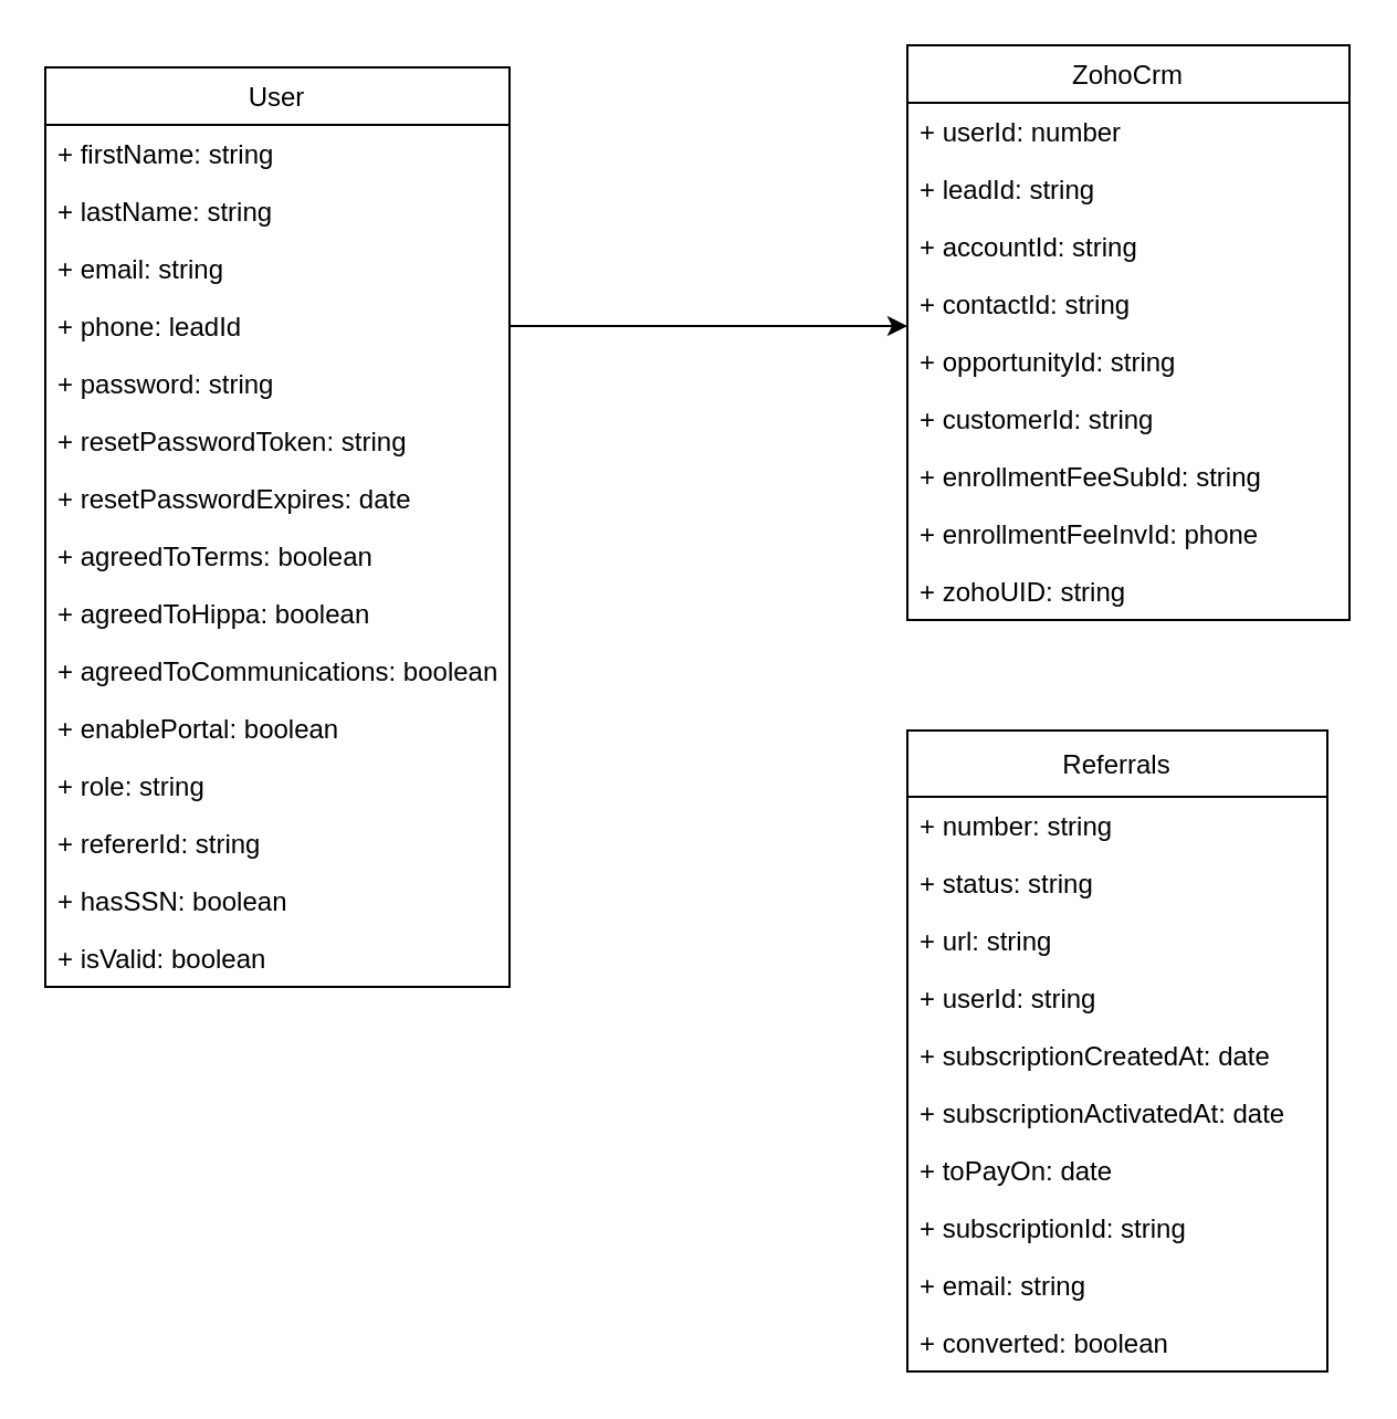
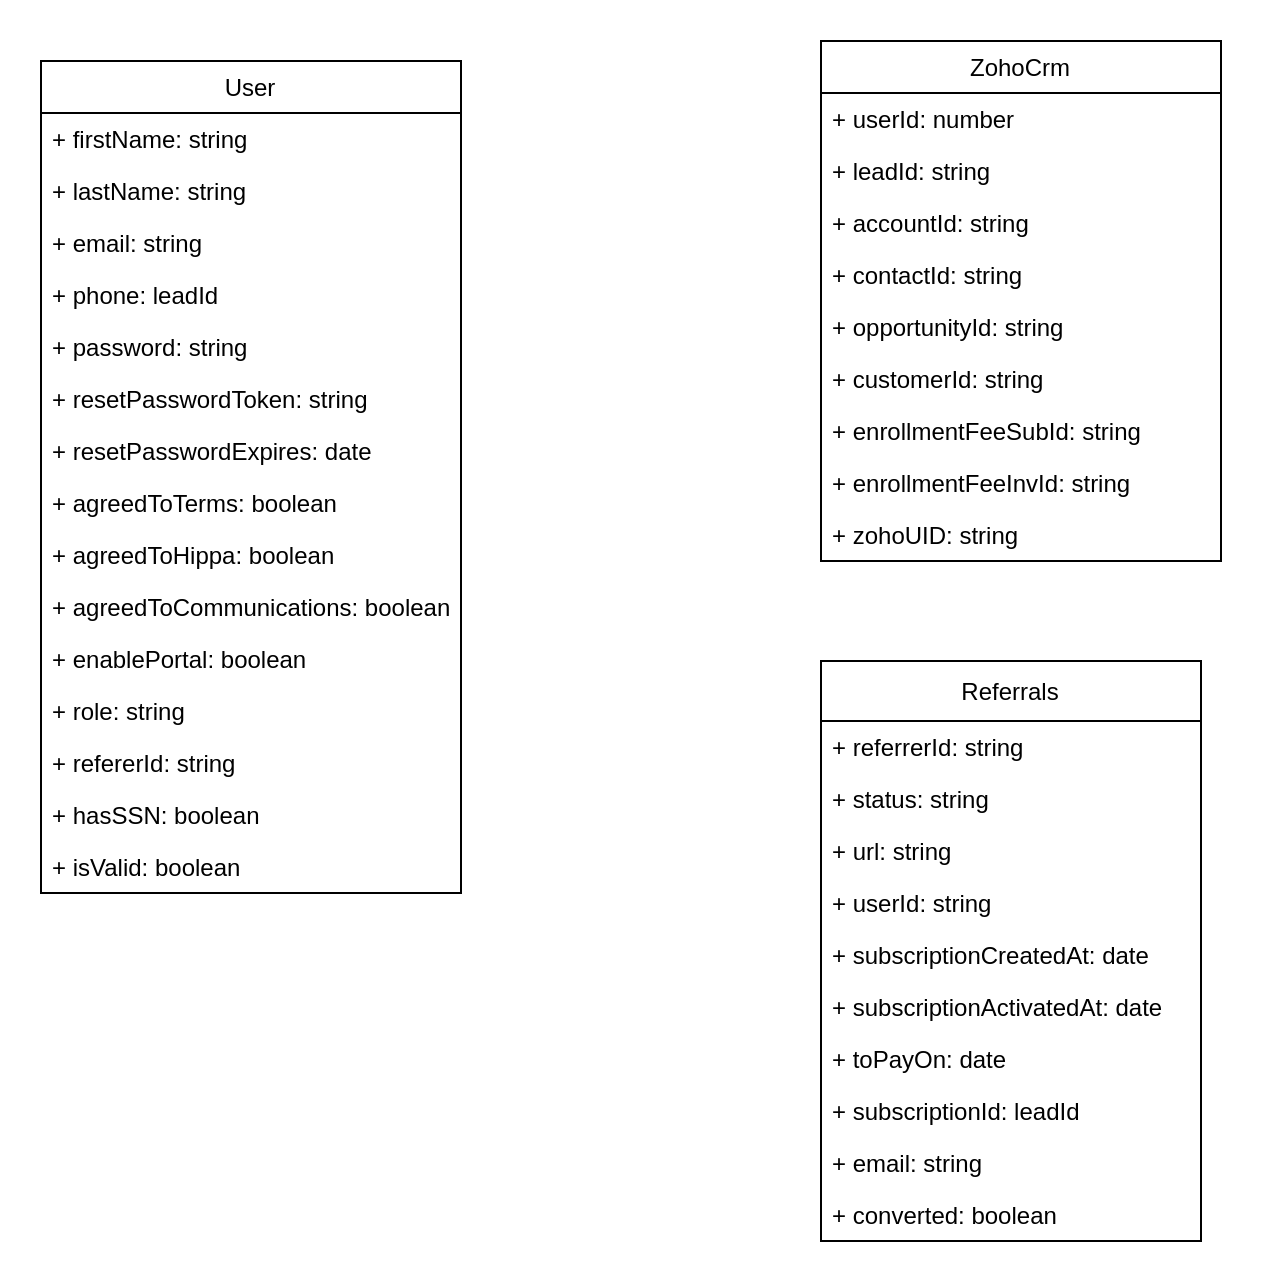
- <mxCell id="39" style="edgeStyle=orthogonalEdgeStyle;rounded=0;orthogonalLoop=1;jettySize=auto;html=1;entryX=0;entryY=0.885;entryDx=0;entryDy=0;entryPerimeter=0;exitX=1;exitY=0.5;exitDx=0;exitDy=0;" edge="1" parent="1" source="6" target="33"><mxGeometry relative="1" as="geometry" /></mxCell>
- <mxCell id="37" value="+ enrollmentFeeInvId: phone" style="text;strokeColor=none;fillColor=none;align=left;verticalAlign=top;spacingLeft=4;spacingRight=4;overflow=hidden;rotatable=0;points=[[0,0.5],[1,0.5]];portConstraint=eastwest;" vertex="1" parent="29"><mxGeometry y="208" width="200" height="26" as="geometry" /></mxCell>
+ <mxCell id="37" value="+ enrollmentFeeInvId: string" style="text;strokeColor=none;fillColor=none;align=left;verticalAlign=top;spacingLeft=4;spacingRight=4;overflow=hidden;rotatable=0;points=[[0,0.5],[1,0.5]];portConstraint=eastwest;" vertex="1" parent="29"><mxGeometry y="208" width="200" height="26" as="geometry" /></mxCell>
- <mxCell id="19" value="+ number: string" style="text;strokeColor=none;fillColor=none;align=left;verticalAlign=top;spacingLeft=4;spacingRight=4;overflow=hidden;rotatable=0;points=[[0,0.5],[1,0.5]];portConstraint=eastwest;" vertex="1" parent="18"><mxGeometry y="30" width="190" height="26" as="geometry" /></mxCell>
+ <mxCell id="19" value="+ referrerId: string" style="text;strokeColor=none;fillColor=none;align=left;verticalAlign=top;spacingLeft=4;spacingRight=4;overflow=hidden;rotatable=0;points=[[0,0.5],[1,0.5]];portConstraint=eastwest;" vertex="1" parent="18"><mxGeometry y="30" width="190" height="26" as="geometry" /></mxCell>
- <mxCell id="26" value="+ subscriptionId: string" style="text;strokeColor=none;fillColor=none;align=left;verticalAlign=top;spacingLeft=4;spacingRight=4;overflow=hidden;rotatable=0;points=[[0,0.5],[1,0.5]];portConstraint=eastwest;" vertex="1" parent="18"><mxGeometry y="212" width="190" height="26" as="geometry" /></mxCell>
+ <mxCell id="26" value="+ subscriptionId: leadId" style="text;strokeColor=none;fillColor=none;align=left;verticalAlign=top;spacingLeft=4;spacingRight=4;overflow=hidden;rotatable=0;points=[[0,0.5],[1,0.5]];portConstraint=eastwest;" vertex="1" parent="18"><mxGeometry y="212" width="190" height="26" as="geometry" /></mxCell>
